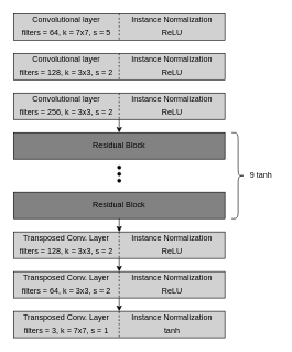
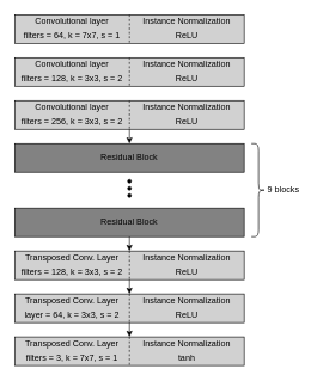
- <mxCell id="5" value="filters = 64, k = 7x7, s = 5" style="text;html=1;strokeColor=none;fillColor=none;align=center;verticalAlign=middle;whiteSpace=wrap;rounded=0;" parent="1" vertex="1"><mxGeometry x="20" y="40" width="160" height="20" as="geometry" /></mxCell>
+ <mxCell id="5" value="filters = 64, k = 7x7, s = 1" style="text;html=1;strokeColor=none;fillColor=none;align=center;verticalAlign=middle;whiteSpace=wrap;rounded=0;" parent="1" vertex="1"><mxGeometry x="20" y="40" width="160" height="20" as="geometry" /></mxCell>
- <mxCell id="30" value="9 tanh" style="text;html=1;strokeColor=none;fillColor=none;align=center;verticalAlign=middle;whiteSpace=wrap;rounded=0;" vertex="1" parent="1"><mxGeometry x="370" y="255" width="50" height="20" as="geometry" /></mxCell>
+ <mxCell id="30" value="9 blocks" style="text;html=1;strokeColor=none;fillColor=none;align=center;verticalAlign=middle;whiteSpace=wrap;rounded=0;" vertex="1" parent="1"><mxGeometry x="370" y="255" width="50" height="20" as="geometry" /></mxCell>
- <mxCell id="41" value="filters = 64, k = 3x3, s = 2" style="text;html=1;strokeColor=none;fillColor=none;align=center;verticalAlign=middle;whiteSpace=wrap;rounded=0;" vertex="1" parent="1"><mxGeometry x="20" y="430" width="160" height="20" as="geometry" /></mxCell>
+ <mxCell id="41" value="layer = 64, k = 3x3, s = 2" style="text;html=1;strokeColor=none;fillColor=none;align=center;verticalAlign=middle;whiteSpace=wrap;rounded=0;" vertex="1" parent="1"><mxGeometry x="20" y="430" width="160" height="20" as="geometry" /></mxCell>
